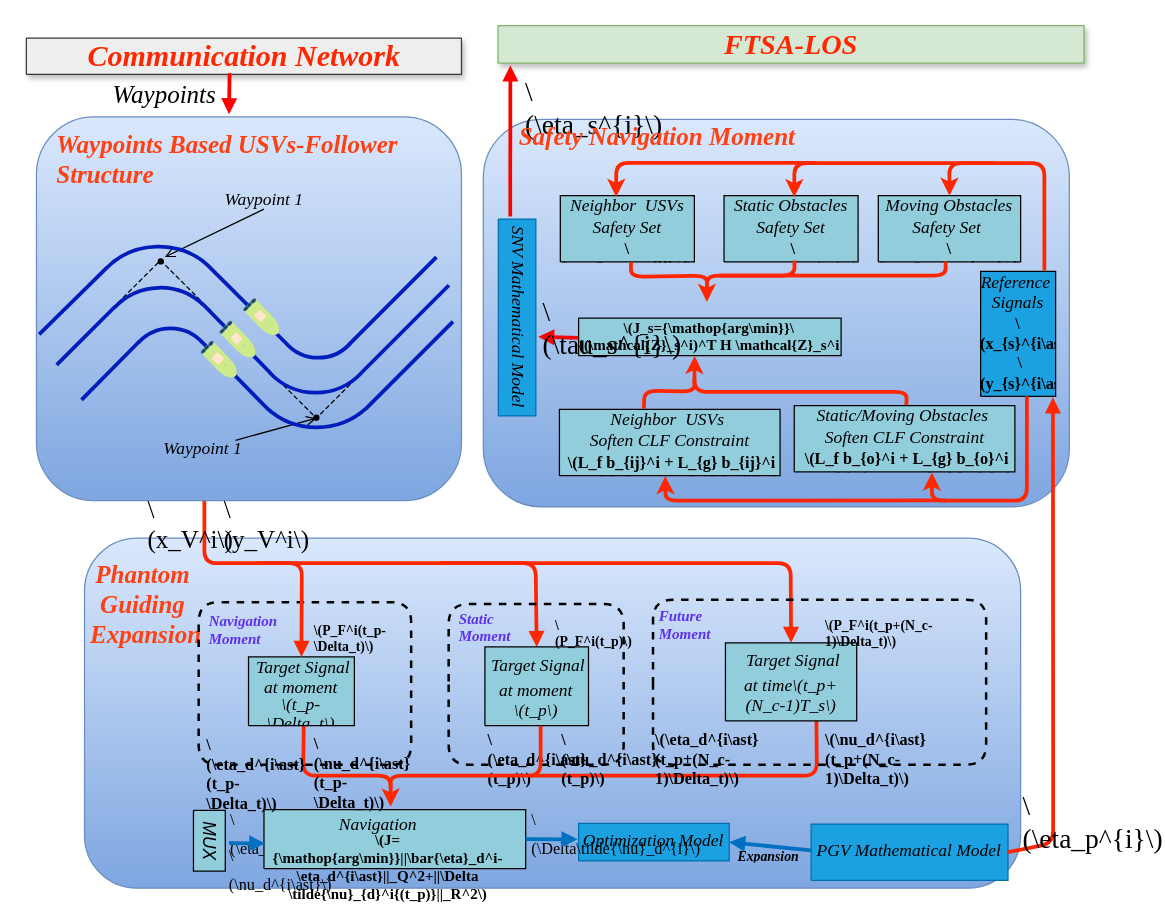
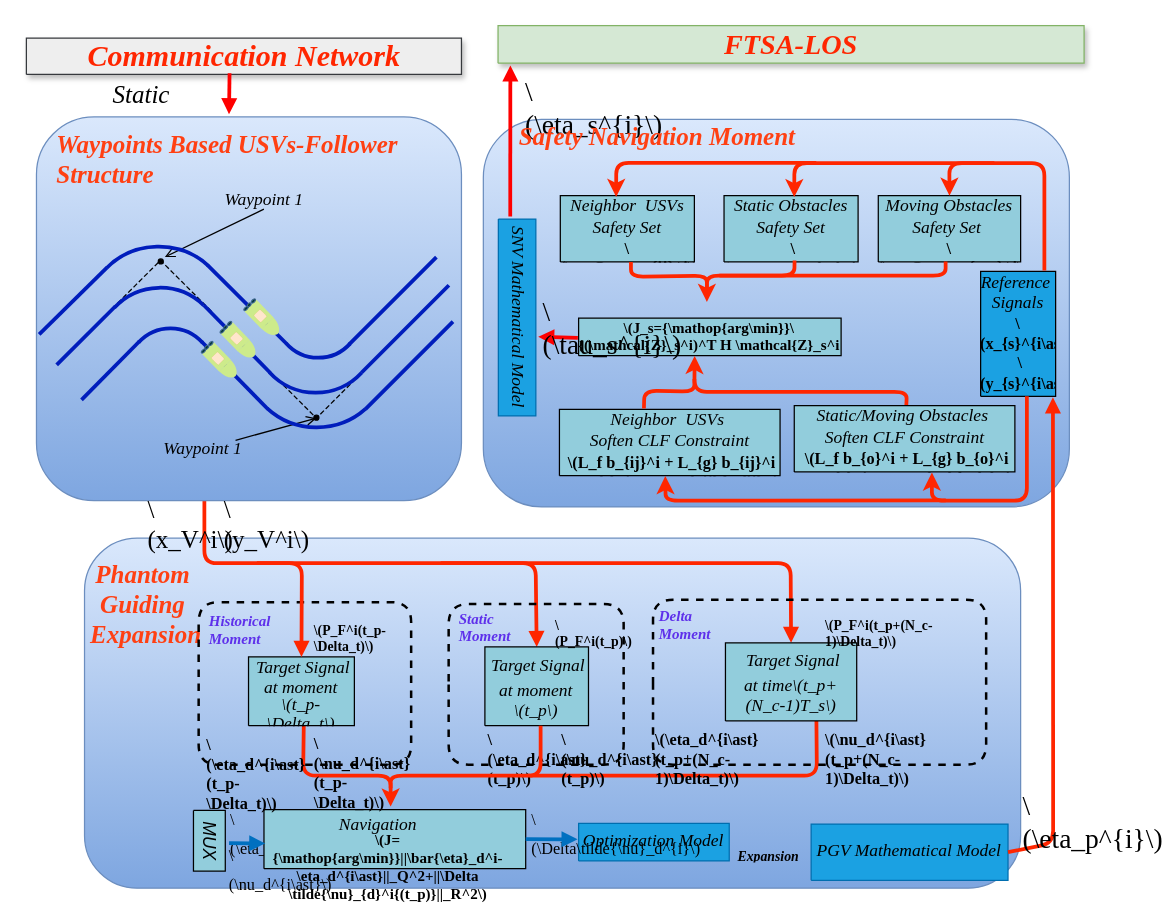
- <mxCell id="51" value="&lt;div style=&quot;text-align: center;&quot;&gt;&lt;font face=&quot;Times New Roman&quot;&gt;&lt;span style=&quot;caret-color: rgb(237, 12, 12);&quot;&gt;Waypoints&lt;/span&gt;&lt;/font&gt;&lt;/div&gt;" style="text;whiteSpace=wrap;html=1;fontSize=20;fontStyle=2;fontColor=#000000;" vertex="1" parent="1"><mxGeometry x="88.37" y="56" width="87.75" height="30" as="geometry" /></mxCell>
+ <mxCell id="51" value="&lt;div style=&quot;text-align: center;&quot;&gt;&lt;font face=&quot;Times New Roman&quot;&gt;&lt;span style=&quot;caret-color: rgb(237, 12, 12);&quot;&gt;Static&lt;/span&gt;&lt;/font&gt;&lt;/div&gt;" style="text;whiteSpace=wrap;html=1;fontSize=20;fontStyle=2;fontColor=#000000;" vertex="1" parent="1"><mxGeometry x="88.37" y="56" width="87.75" height="30" as="geometry" /></mxCell>
- <mxCell id="46" value="Future&#10;Moment" style="text;whiteSpace=wrap;fontStyle=3;fontFamily=Times New Roman;fontColor=light-dark(#5e30eb, #ededed);" vertex="1" parent="1"><mxGeometry x="525.36" y="479.25" width="56.5" height="38.5" as="geometry" /></mxCell>
+ <mxCell id="46" value="Delta&#10;Moment" style="text;whiteSpace=wrap;fontStyle=3;fontFamily=Times New Roman;fontColor=light-dark(#5e30eb, #ededed);" vertex="1" parent="1"><mxGeometry x="525.36" y="479.25" width="56.5" height="38.5" as="geometry" /></mxCell>
- <mxCell id="34" value="Navigation&#10;Moment" style="text;whiteSpace=wrap;fontStyle=3;fontFamily=Times New Roman;fontColor=light-dark(#5e30eb, #ededed);" vertex="1" parent="1"><mxGeometry x="164.98" y="482.75" width="53.44" height="35" as="geometry" /></mxCell>
+ <mxCell id="34" value="Historical&#10;Moment" style="text;whiteSpace=wrap;fontStyle=3;fontFamily=Times New Roman;fontColor=light-dark(#5e30eb, #ededed);" vertex="1" parent="1"><mxGeometry x="164.98" y="482.75" width="53.44" height="35" as="geometry" /></mxCell>
- <mxCell id="13" value="" style="vsdxID=250;edgeStyle=none;startArrow=none;endArrow=block;startSize=5;endSize=5;strokeWidth=3;strokeColor=#0070c0;spacingTop=0;spacingBottom=0;spacingLeft=0;spacingRight=0;verticalAlign=middle;html=1;labelBackgroundColor=#ffffff;rounded=0;entryX=1;entryY=0.5;entryDx=0;entryDy=0;entryPerimeter=0;exitX=0.011;exitY=0.473;exitDx=0;exitDy=0;exitPerimeter=0;" edge="1" parent="1" source="20" target="21"><mxGeometry relative="1" as="geometry"><Array as="points" /><mxPoint x="598.419" y="668.54" as="sourcePoint" /><mxPoint x="598.769" y="698.55" as="targetPoint" /></mxGeometry></mxCell>
